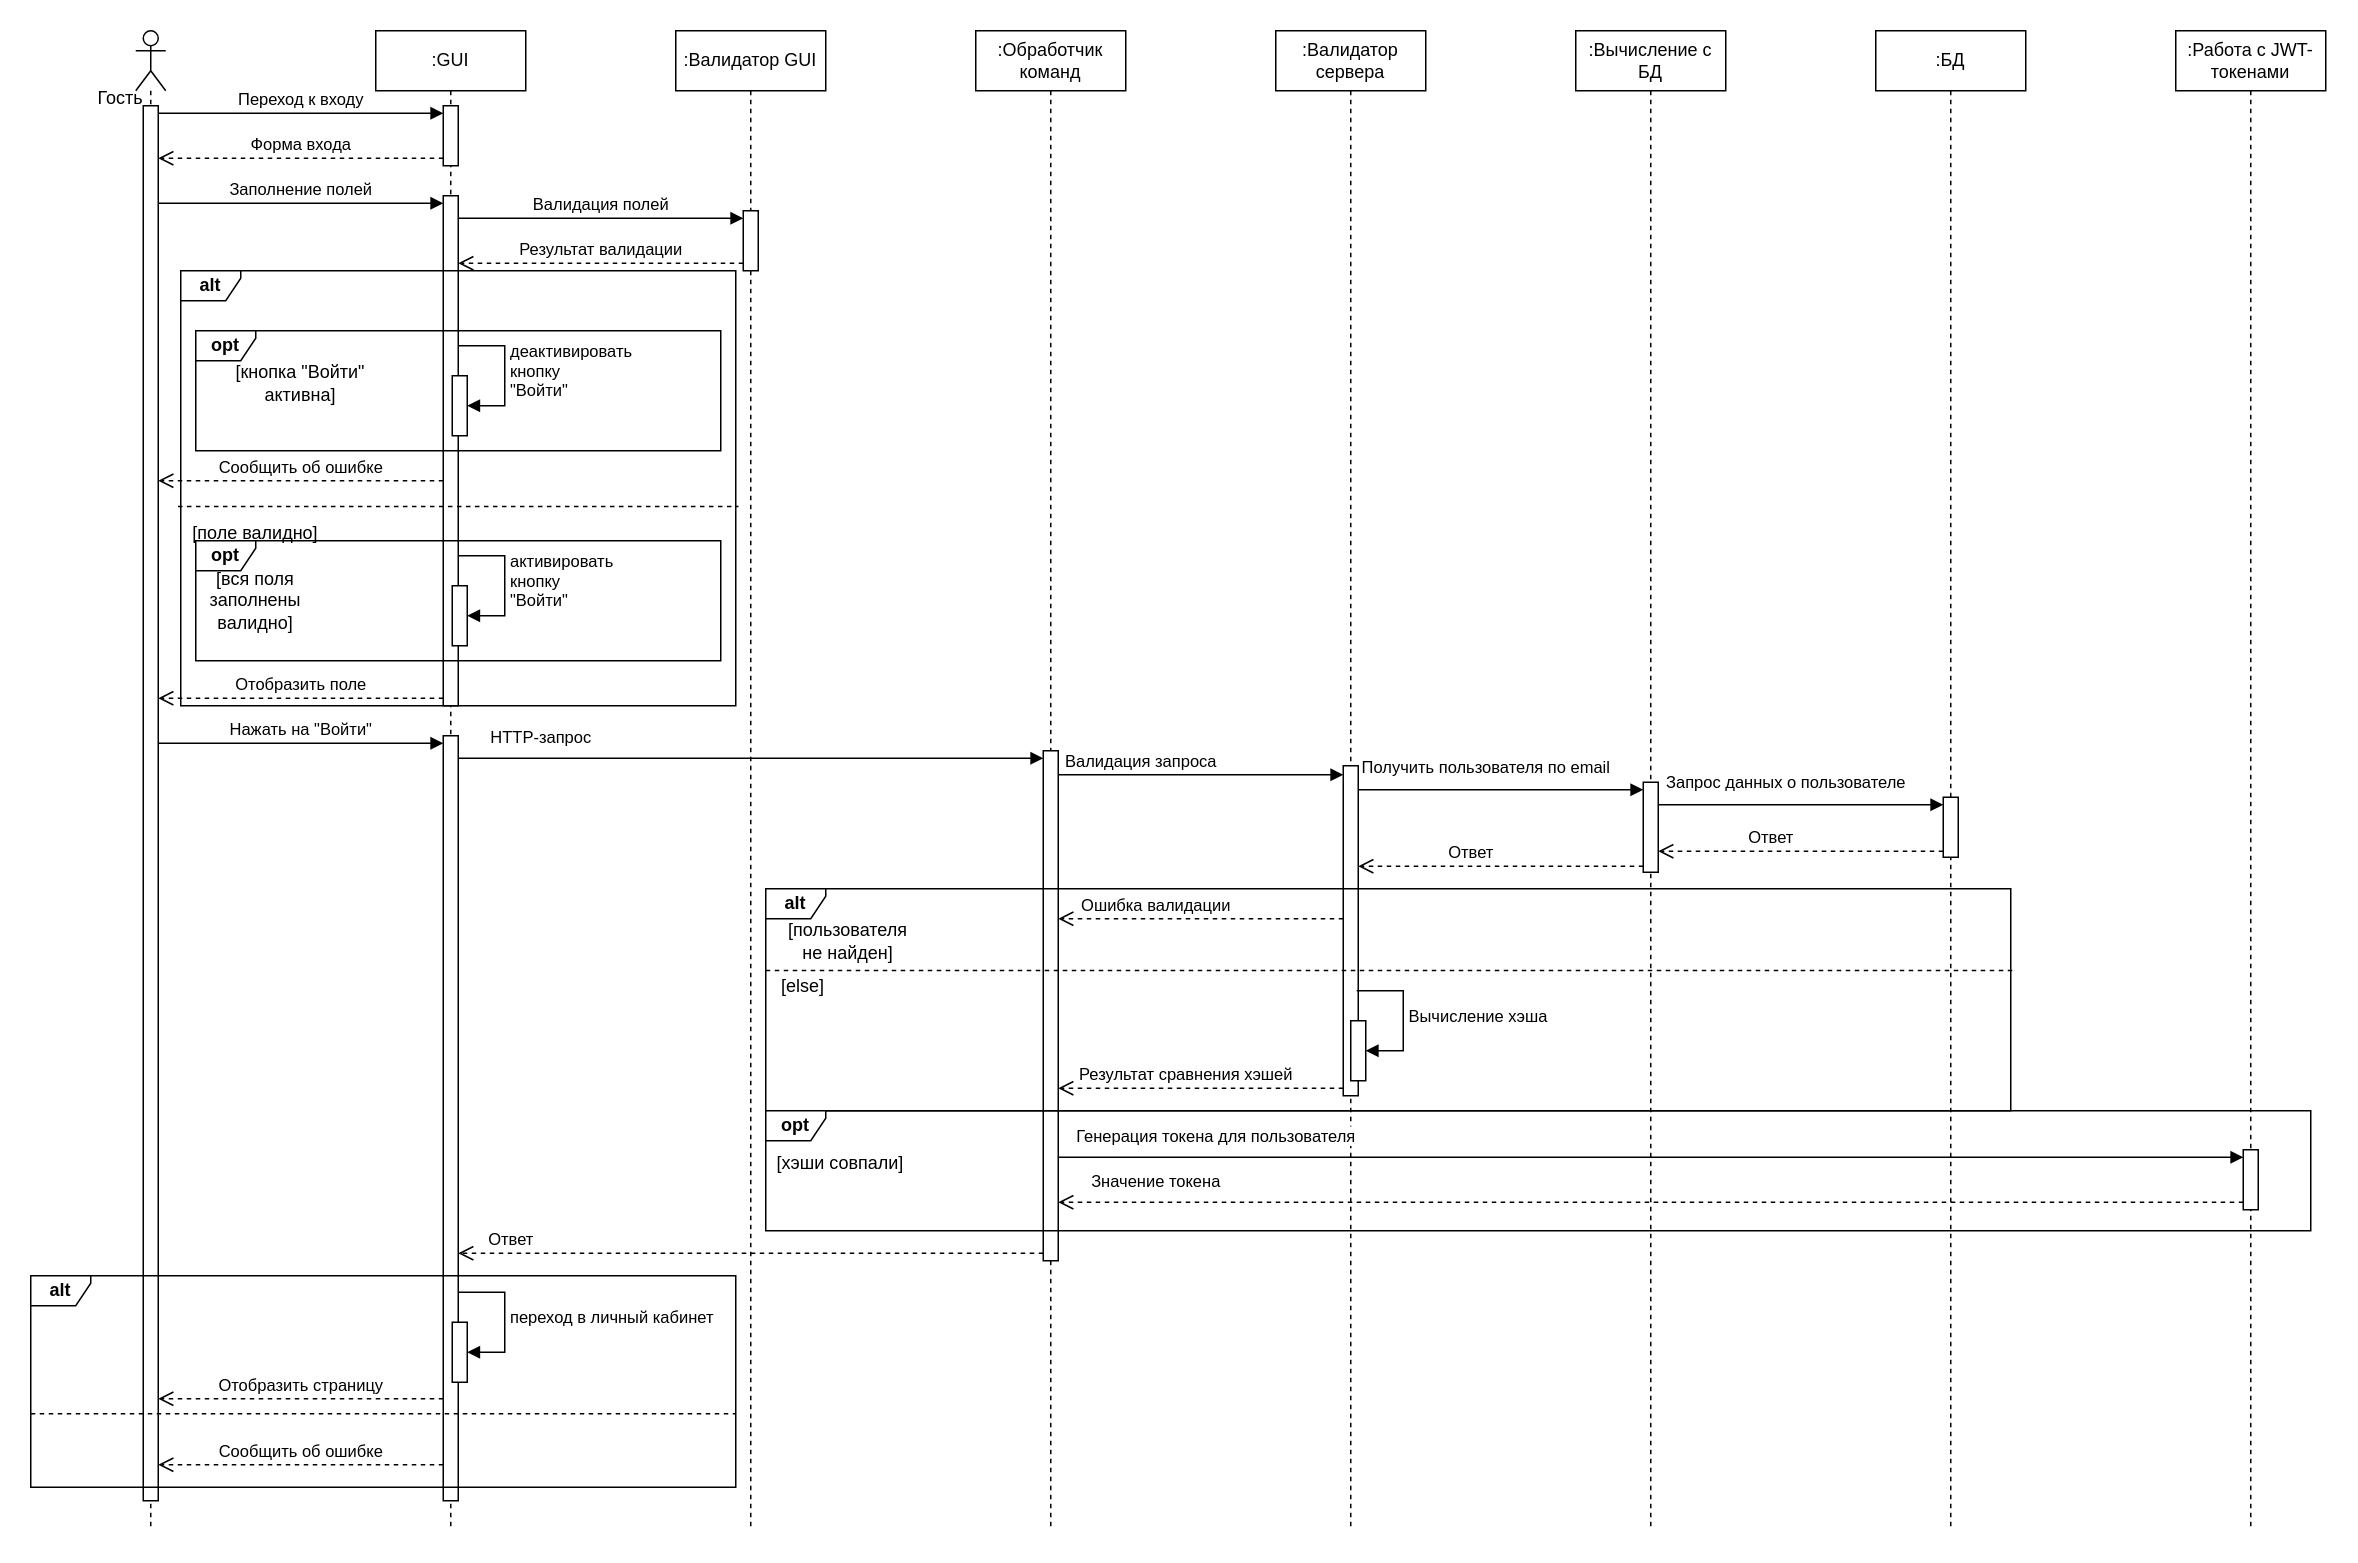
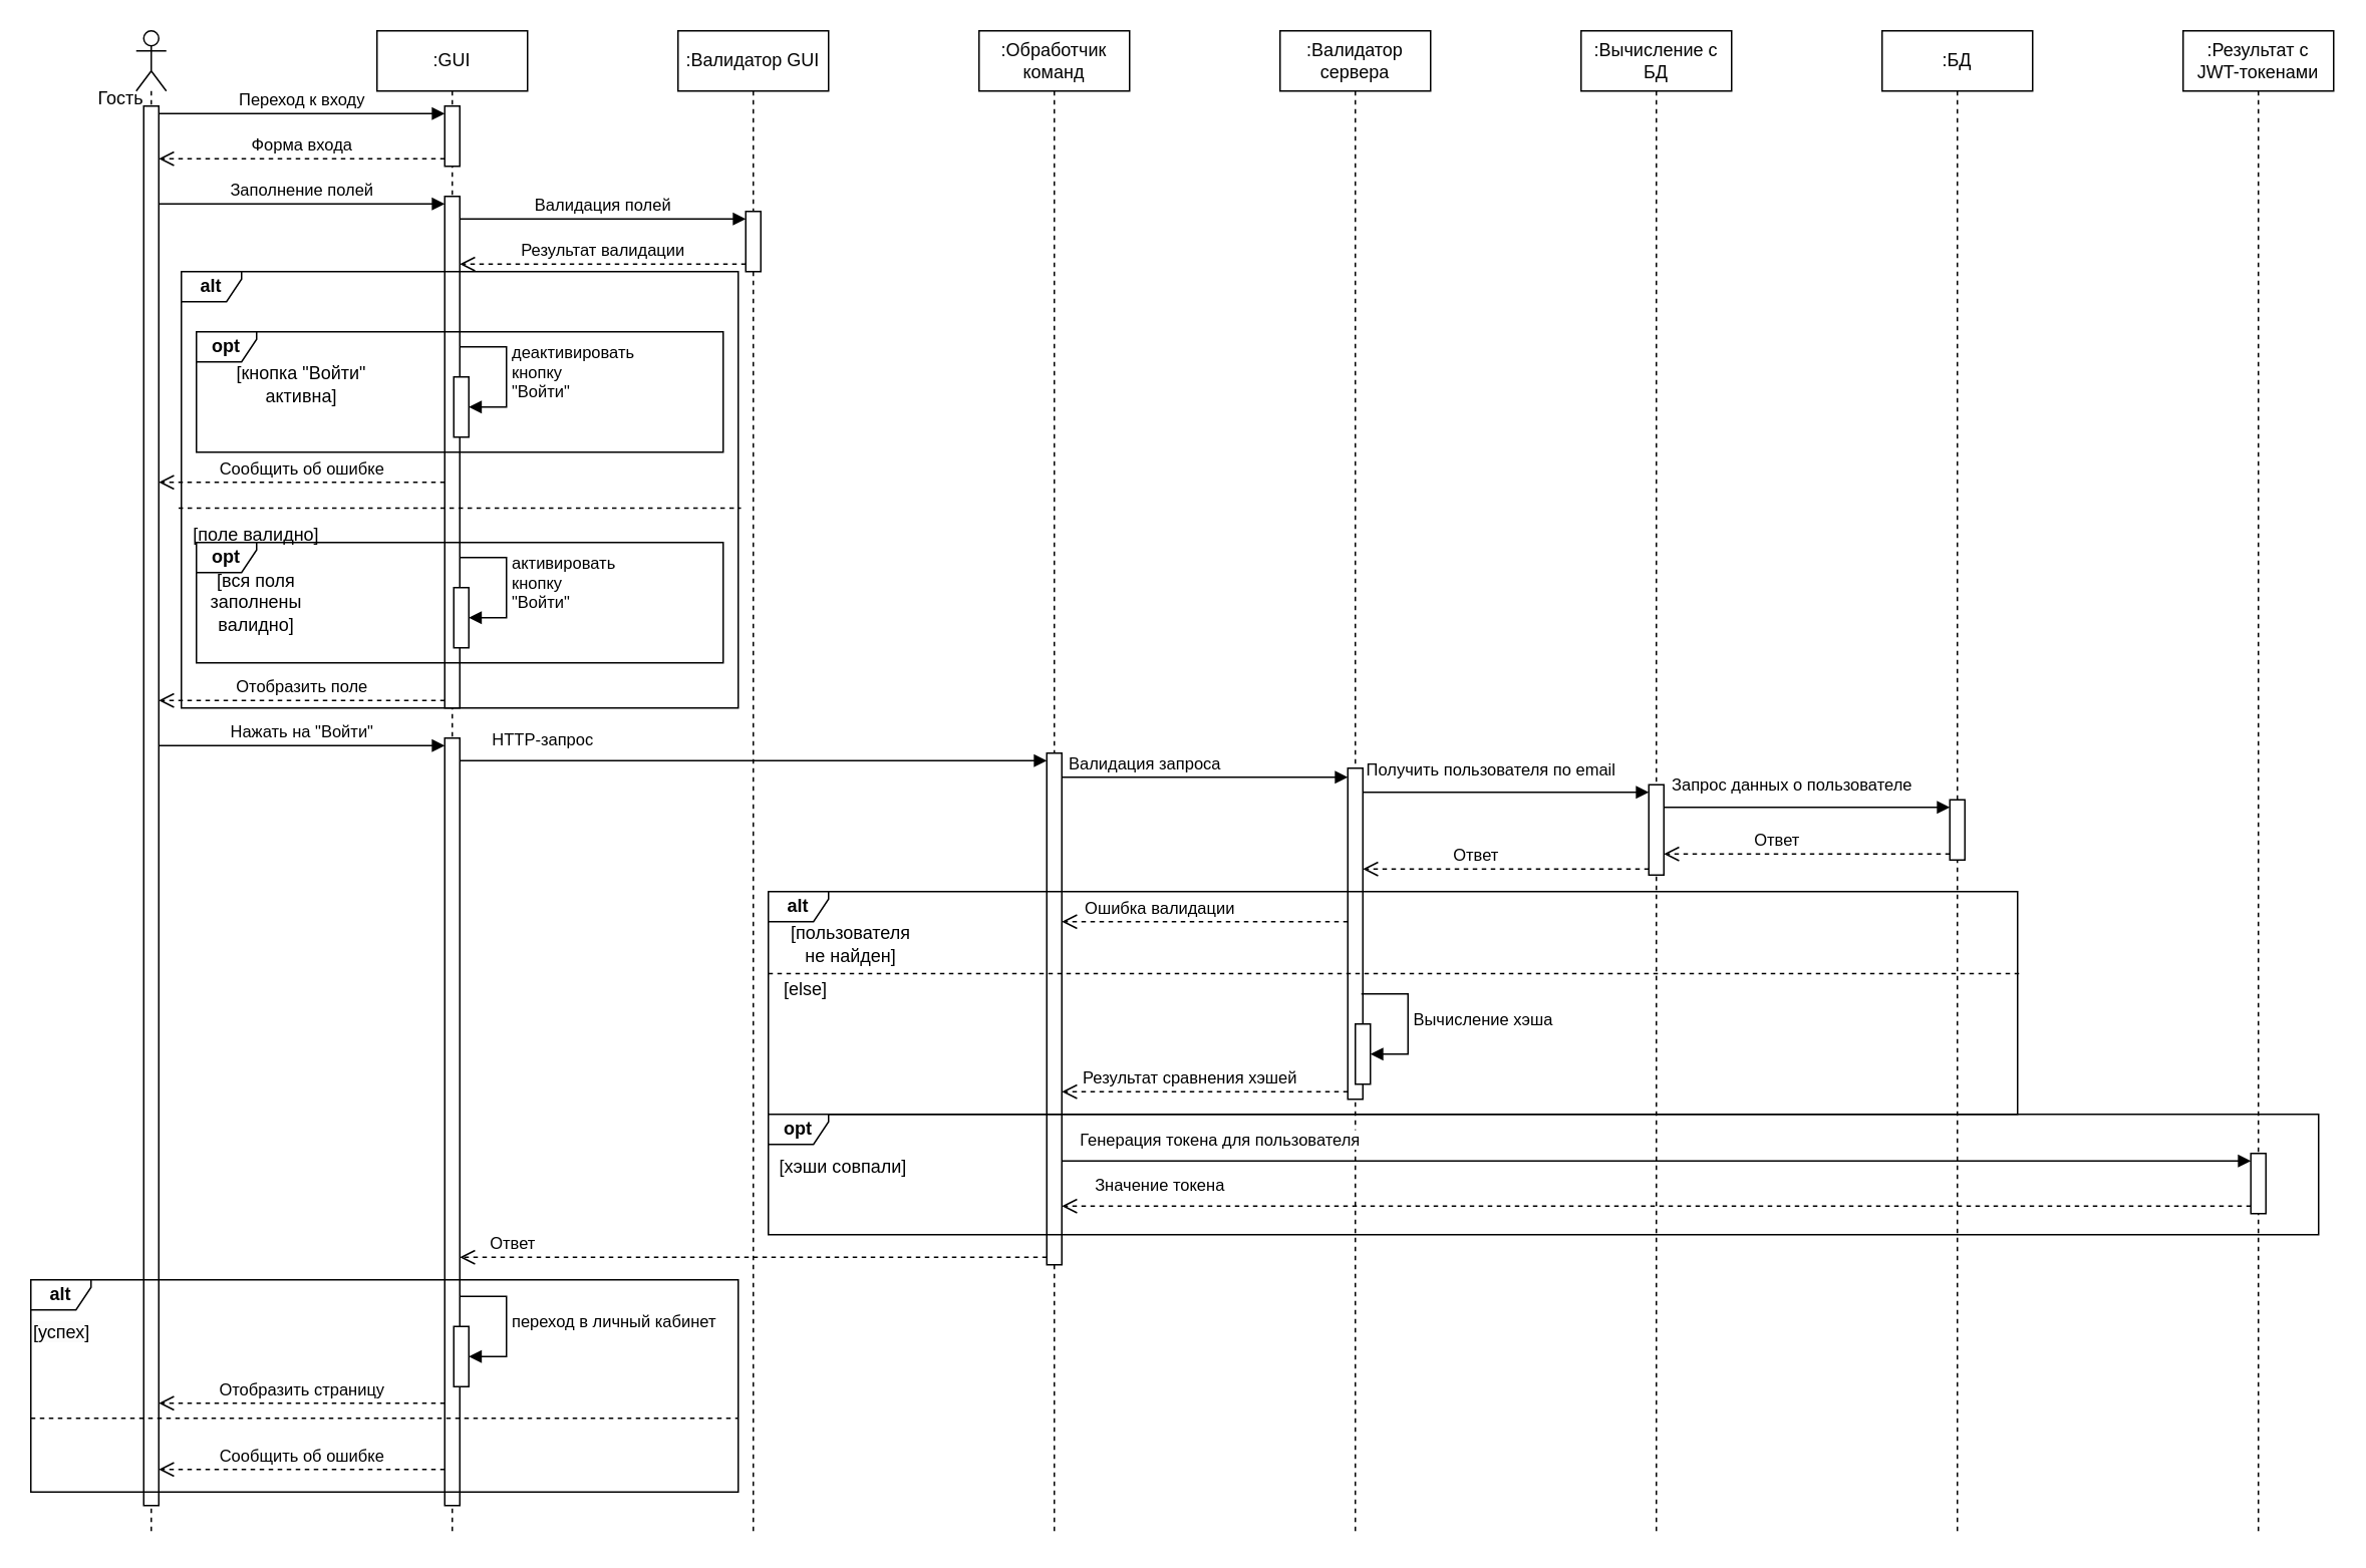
- <mxCell id="60" value=":Работа с JWT-токенами" style="shape=umlLifeline;perimeter=lifelinePerimeter;whiteSpace=wrap;html=1;container=1;dropTarget=0;collapsible=0;recursiveResize=0;outlineConnect=0;portConstraint=eastwest;newEdgeStyle={&quot;curved&quot;:0,&quot;rounded&quot;:0};" vertex="1" parent="1"><mxGeometry x="1450" y="20" width="100" height="1000" as="geometry" /></mxCell>
+ <mxCell id="60" value=":Результат с JWT-токенами" style="shape=umlLifeline;perimeter=lifelinePerimeter;whiteSpace=wrap;html=1;container=1;dropTarget=0;collapsible=0;recursiveResize=0;outlineConnect=0;portConstraint=eastwest;newEdgeStyle={&quot;curved&quot;:0,&quot;rounded&quot;:0};" vertex="1" parent="1"><mxGeometry x="1450" y="20" width="100" height="1000" as="geometry" /></mxCell>
+ <mxCell id="12" value="&lt;span style=&quot;color: rgb(0, 0, 0); font-family: Helvetica; font-size: 12px; font-style: normal; font-variant-ligatures: normal; font-variant-caps: normal; font-weight: 400; letter-spacing: normal; orphans: 2; text-align: center; text-indent: 0px; text-transform: none; widows: 2; word-spacing: 0px; -webkit-text-stroke-width: 0px; background-color: rgb(251, 251, 251); text-decoration-thickness: initial; text-decoration-style: initial; text-decoration-color: initial; float: none; display: inline !important;&quot;&gt;[успех]&lt;/span&gt;" style="text;whiteSpace=wrap;html=1;" parent="5" vertex="1"><mxGeometry x="-230" y="851" width="40" height="30" as="geometry" /></mxCell>
